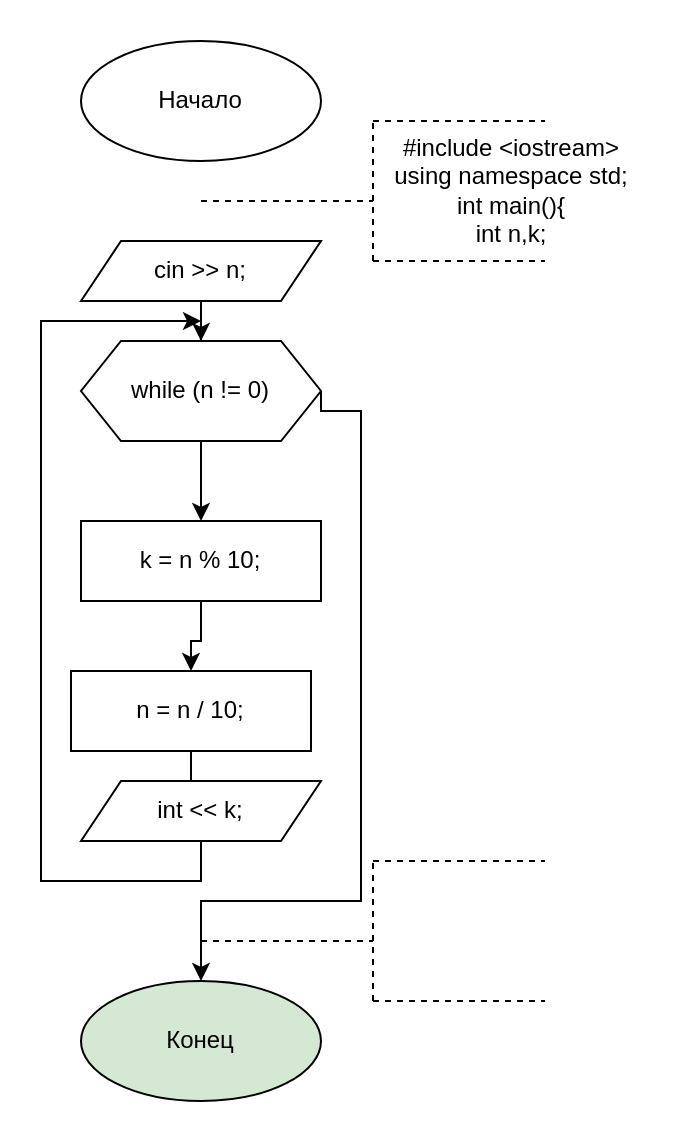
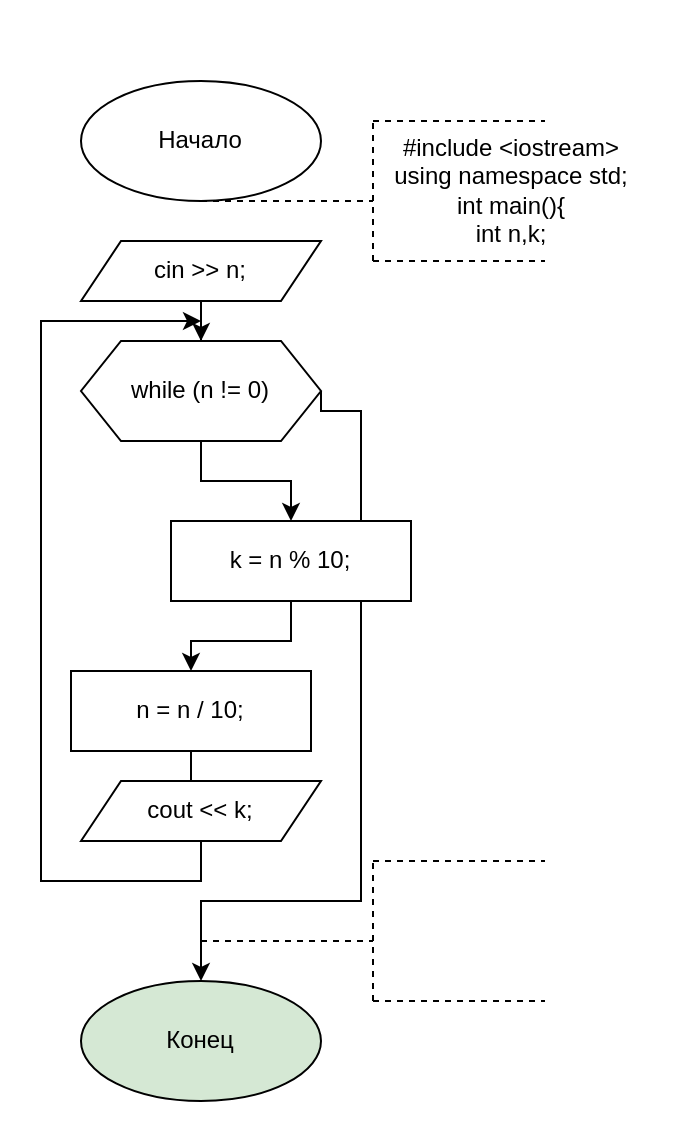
- <mxCell id="2" value="Начало" style="ellipse;whiteSpace=wrap;html=1;" vertex="1" parent="1"><mxGeometry x="40" y="20" width="120" height="60" as="geometry" /></mxCell>
+ <mxCell id="2" value="Начало" style="ellipse;whiteSpace=wrap;html=1;" vertex="1" parent="1"><mxGeometry x="40" y="40" width="120" height="60" as="geometry" /></mxCell>
- <mxCell id="14" value="k = n % 10;" style="whiteSpace=wrap;html=1;" vertex="1" parent="1"><mxGeometry x="40" y="260" width="120" height="40" as="geometry" /></mxCell>
+ <mxCell id="14" value="k = n % 10;" style="whiteSpace=wrap;html=1;" vertex="1" parent="1"><mxGeometry x="85" y="260" width="120" height="40" as="geometry" /></mxCell>
- <mxCell id="18" value="int &amp;lt;&amp;lt; k;" style="shape=parallelogram;perimeter=parallelogramPerimeter;whiteSpace=wrap;html=1;fixedSize=1;" vertex="1" parent="1"><mxGeometry x="40" y="390" width="120" height="30" as="geometry" /></mxCell>
+ <mxCell id="18" value="cout &amp;lt;&amp;lt; k;" style="shape=parallelogram;perimeter=parallelogramPerimeter;whiteSpace=wrap;html=1;fixedSize=1;" vertex="1" parent="1"><mxGeometry x="40" y="390" width="120" height="30" as="geometry" /></mxCell>
